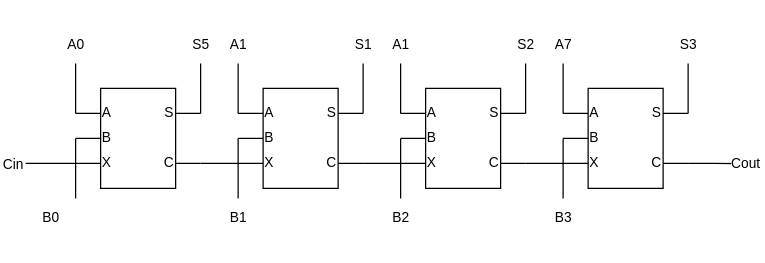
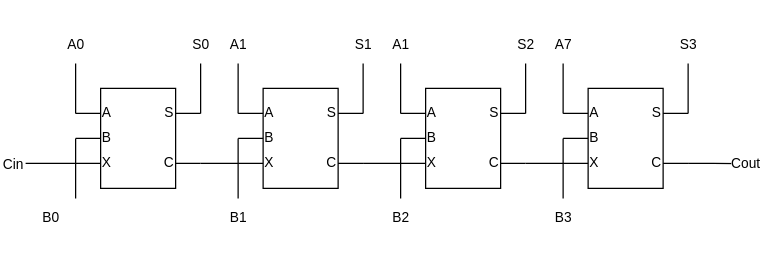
- <mxCell id="25" value="S5" style="text;html=1;align=center;verticalAlign=middle;resizable=0;points=[];autosize=1;strokeColor=none;fillColor=none;fontFamily=Helvetica;fontSize=11;fontColor=default;labelBackgroundColor=default;" vertex="1" parent="1"><mxGeometry x="140" y="20" width="40" height="30" as="geometry" /></mxCell>
+ <mxCell id="25" value="S0" style="text;html=1;align=center;verticalAlign=middle;resizable=0;points=[];autosize=1;strokeColor=none;fillColor=none;fontFamily=Helvetica;fontSize=11;fontColor=default;labelBackgroundColor=default;" vertex="1" parent="1"><mxGeometry x="140" y="20" width="40" height="30" as="geometry" /></mxCell>
